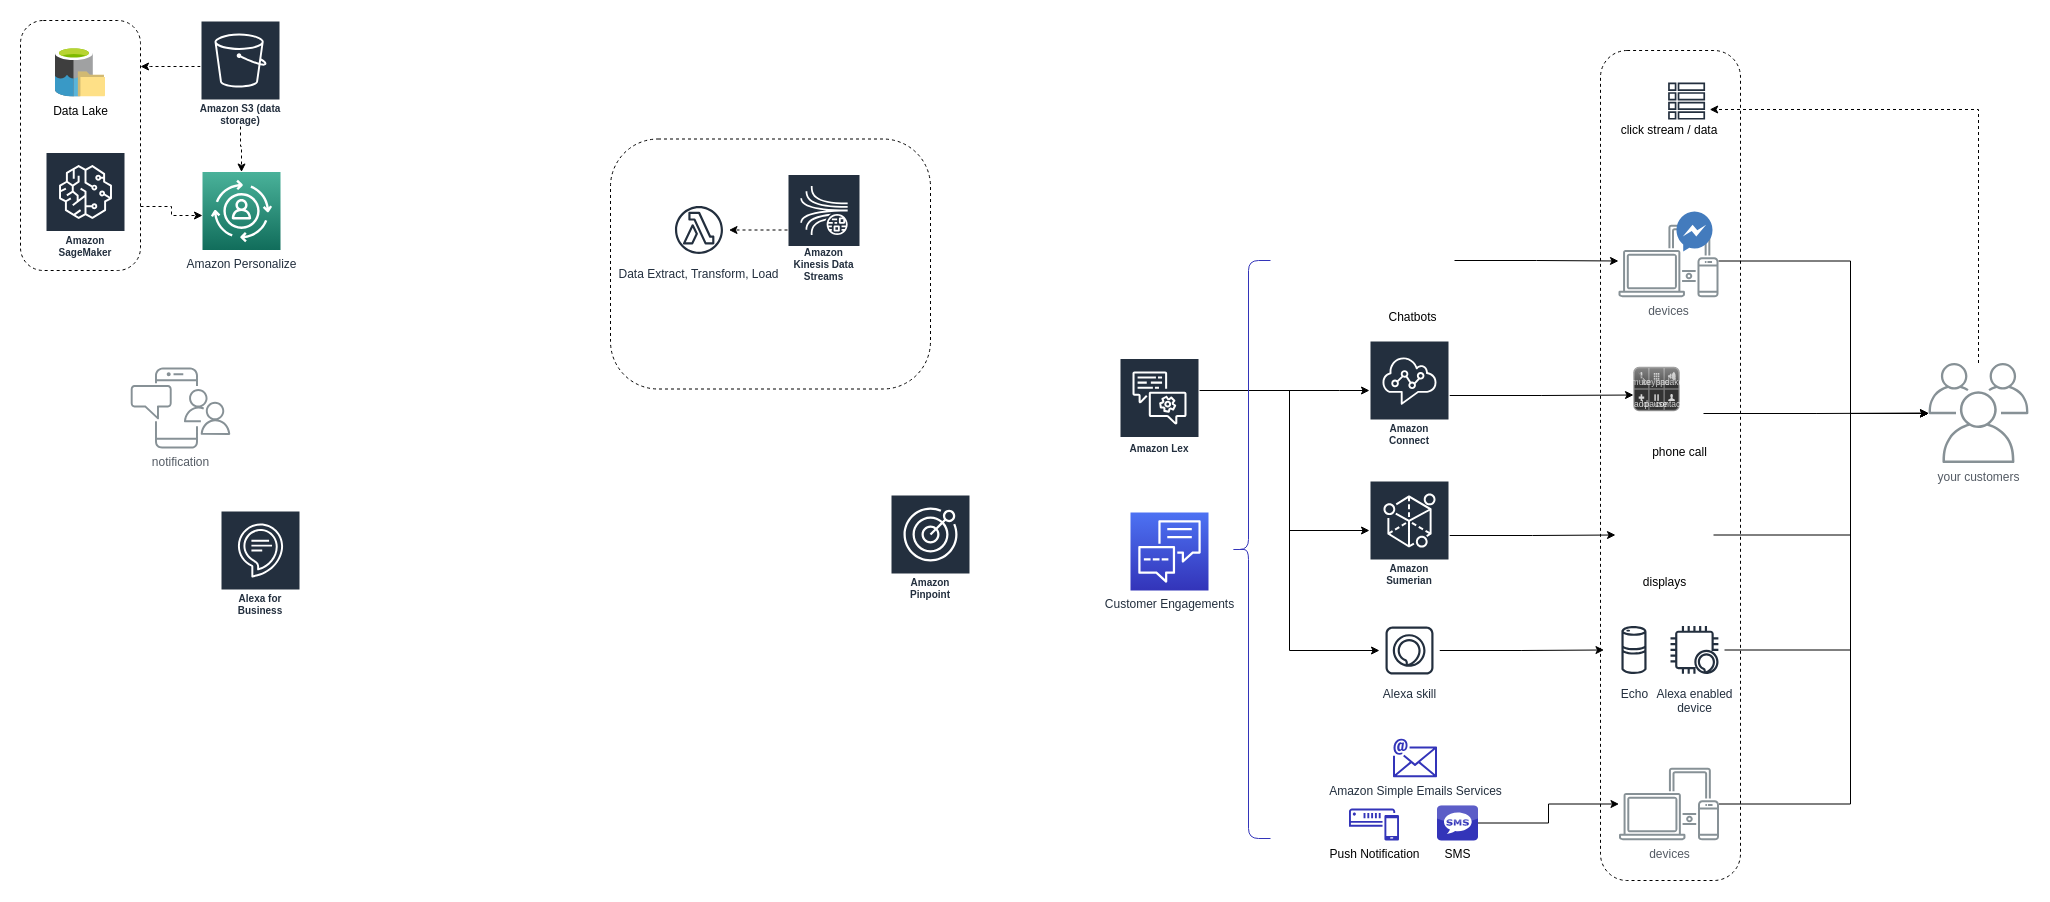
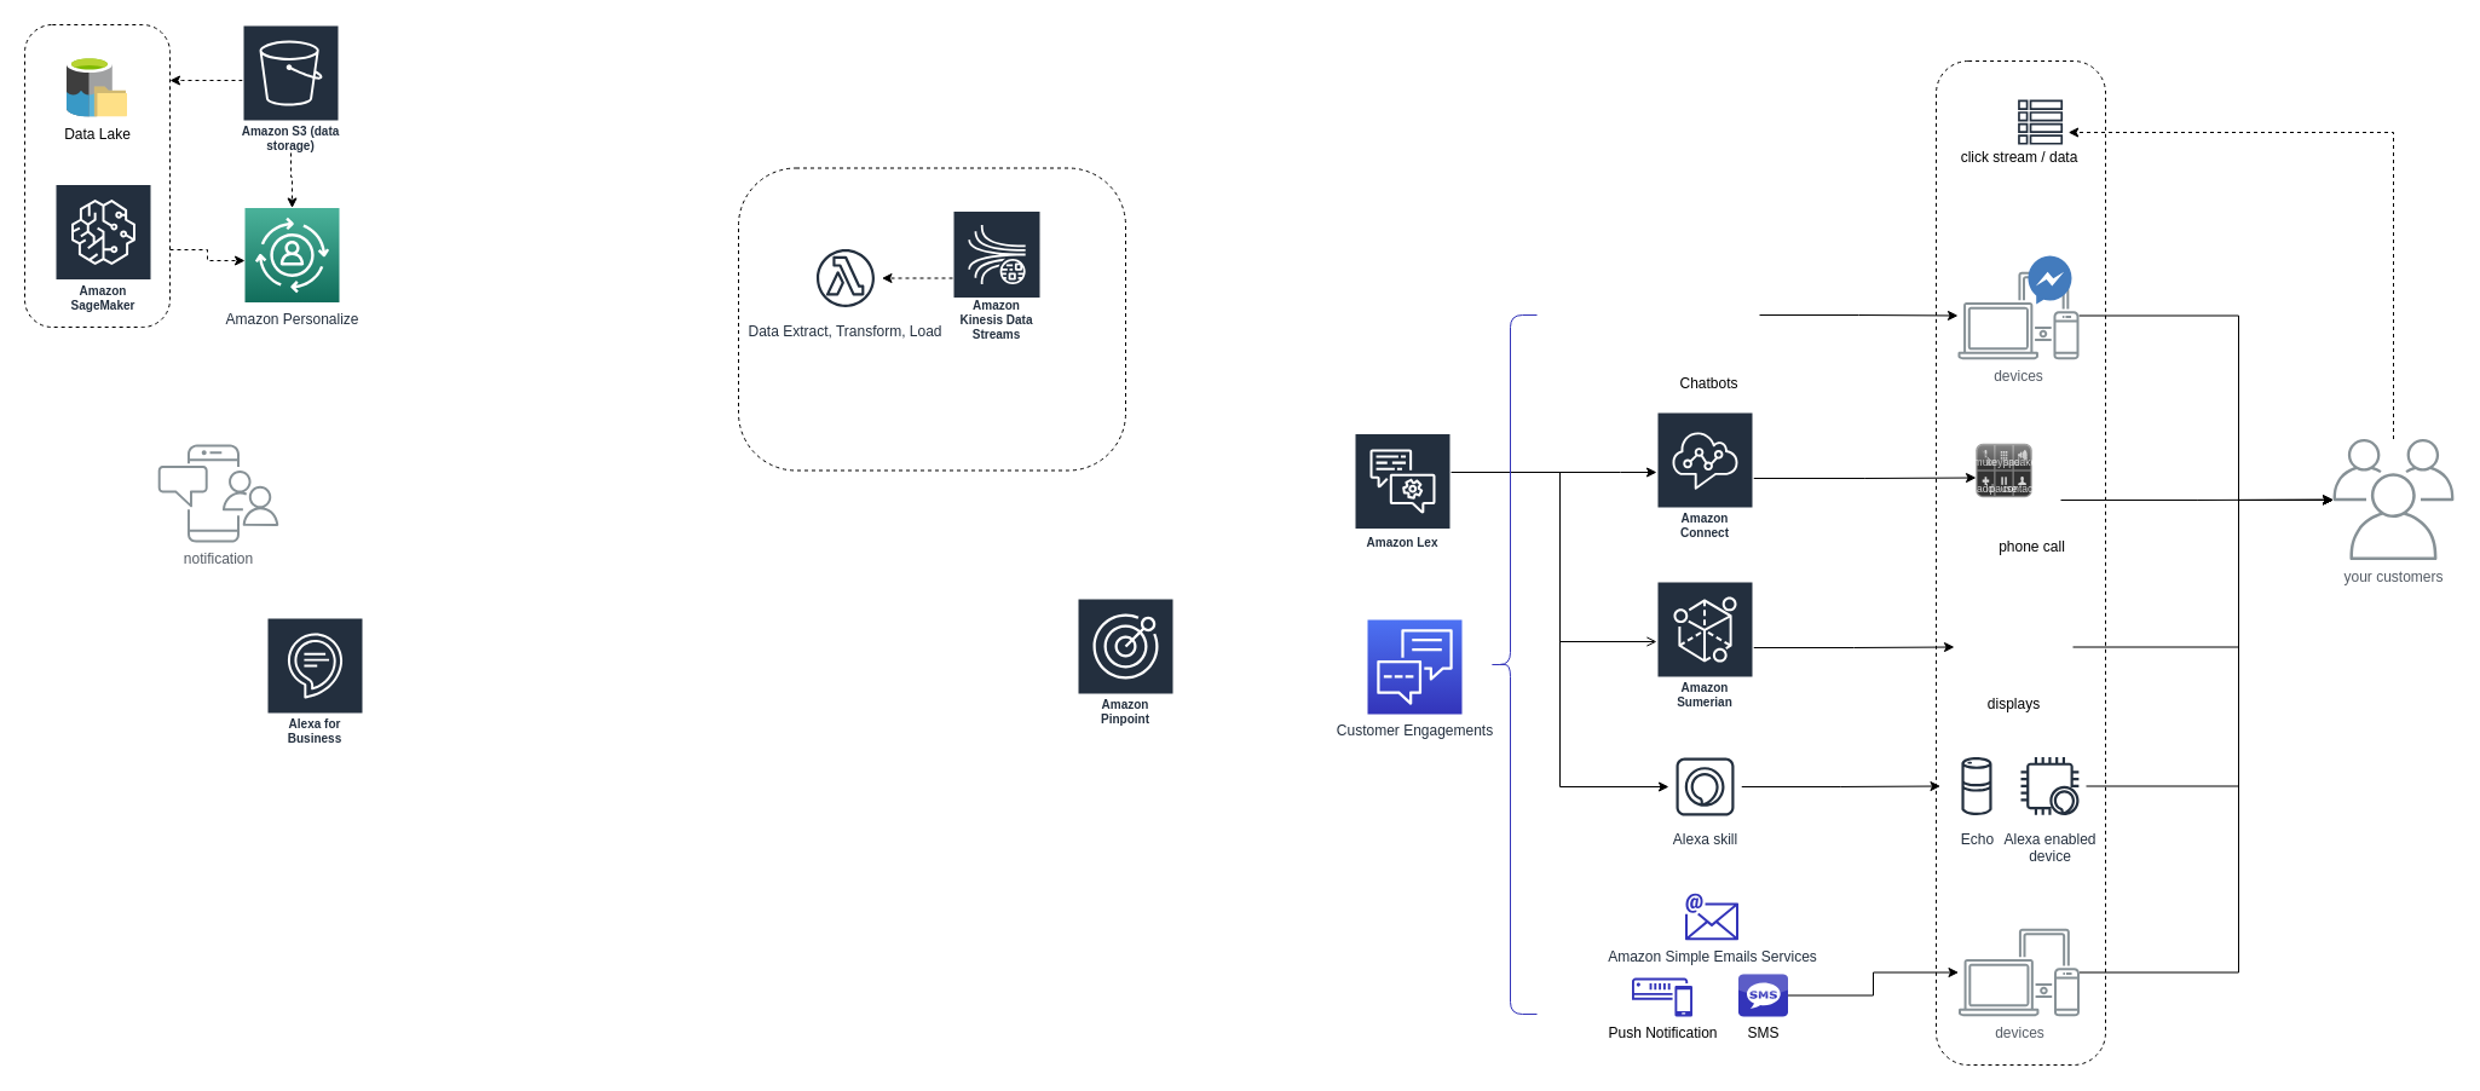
- <mxCell id="13" style="edgeStyle=orthogonalEdgeStyle;rounded=0;orthogonalLoop=1;jettySize=auto;html=1;" parent="1" source="15" target="22" edge="1"><mxGeometry relative="1" as="geometry"><Array as="points"><mxPoint x="1289" y="390" /><mxPoint x="1289" y="530" /></Array></mxGeometry></mxCell>
+ <mxCell id="13" style="edgeStyle=orthogonalEdgeStyle;rounded=0;orthogonalLoop=1;jettySize=auto;html=1;endArrow=open;" parent="1" source="15" target="22" edge="1"><mxGeometry relative="1" as="geometry"><Array as="points"><mxPoint x="1289" y="390" /><mxPoint x="1289" y="530" /></Array></mxGeometry></mxCell>
